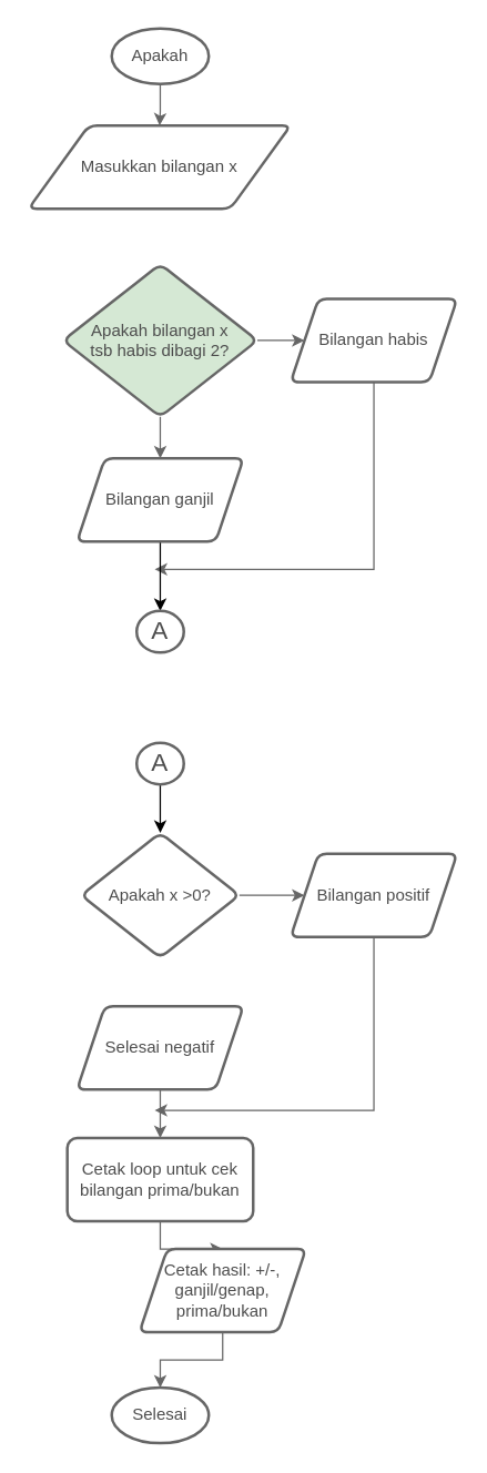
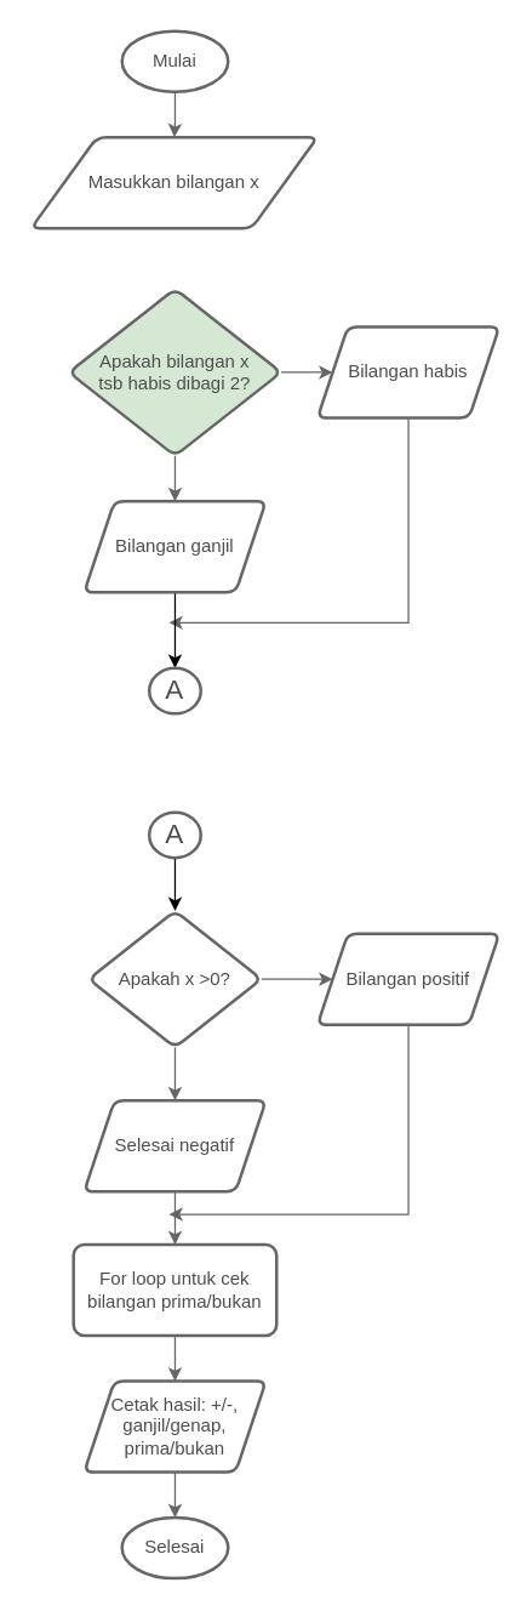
- <mxCell id="3" value="Apakah" style="strokeWidth=2;html=1;shape=mxgraph.flowchart.start_1;whiteSpace=wrap;strokeColor=#666666;fontColor=#4D4D4D;" vertex="1" parent="1"><mxGeometry x="80" y="20" width="70" height="40" as="geometry" /></mxCell>
+ <mxCell id="3" value="Mulai" style="strokeWidth=2;html=1;shape=mxgraph.flowchart.start_1;whiteSpace=wrap;strokeColor=#666666;fontColor=#4D4D4D;" vertex="1" parent="1"><mxGeometry x="80" y="20" width="70" height="40" as="geometry" /></mxCell>
+ <mxCell id="13" value="" style="edgeStyle=orthogonalEdgeStyle;rounded=0;orthogonalLoop=1;jettySize=auto;html=1;strokeColor=#666666;fontColor=#4D4D4D;" edge="1" parent="1" source="14" target="18"><mxGeometry relative="1" as="geometry" /></mxCell>
- <mxCell id="20" value="Cetak loop untuk cek bilangan prima/bukan" style="rounded=1;whiteSpace=wrap;html=1;strokeWidth=2;arcSize=12;strokeColor=#666666;fontColor=#4D4D4D;" vertex="1" parent="1"><mxGeometry x="48" y="820" width="134" height="60" as="geometry" /></mxCell>
+ <mxCell id="20" value="For loop untuk cek bilangan prima/bukan" style="rounded=1;whiteSpace=wrap;html=1;strokeWidth=2;arcSize=12;strokeColor=#666666;fontColor=#4D4D4D;" vertex="1" parent="1"><mxGeometry x="48" y="820" width="134" height="60" as="geometry" /></mxCell>
- <mxCell id="22" value="Cetak hasil: +/-, ganjil/genap, prima/bukan" style="shape=parallelogram;perimeter=parallelogramPerimeter;whiteSpace=wrap;html=1;fixedSize=1;rounded=1;strokeWidth=2;arcSize=12;strokeColor=#666666;fontColor=#4D4D4D;" vertex="1" parent="1"><mxGeometry x="100" y="900" width="120" height="60" as="geometry" /></mxCell>
+ <mxCell id="22" value="Cetak hasil: +/-, ganjil/genap, prima/bukan" style="shape=parallelogram;perimeter=parallelogramPerimeter;whiteSpace=wrap;html=1;fixedSize=1;rounded=1;strokeWidth=2;arcSize=12;strokeColor=#666666;fontColor=#4D4D4D;" vertex="1" parent="1"><mxGeometry x="55" y="910" width="120" height="60" as="geometry" /></mxCell>
